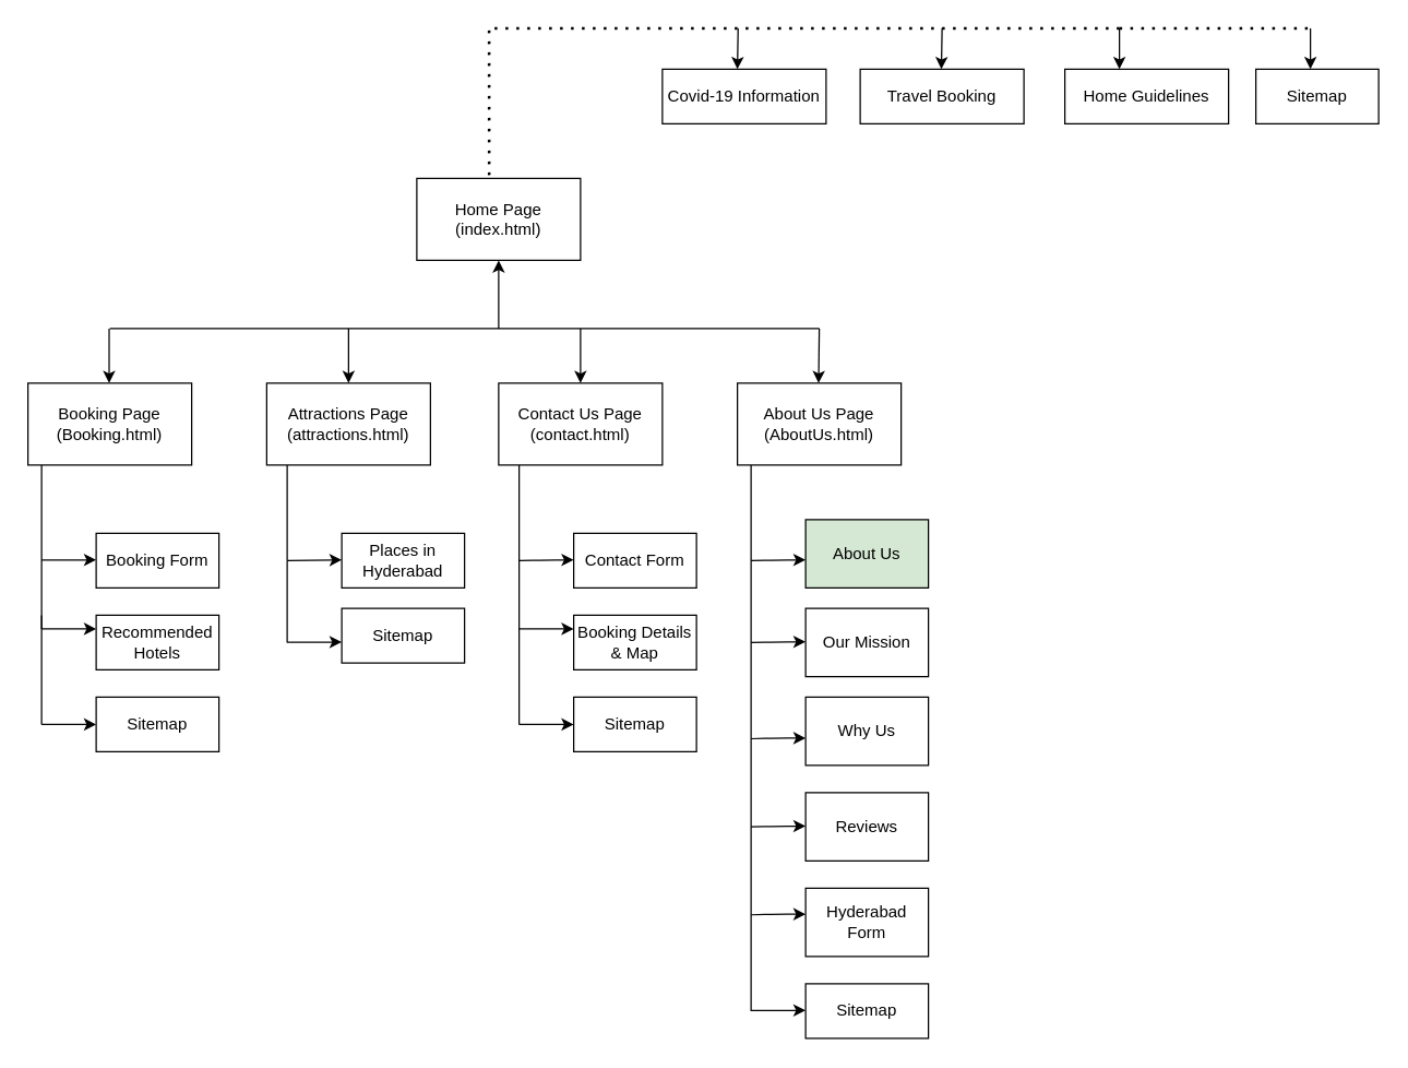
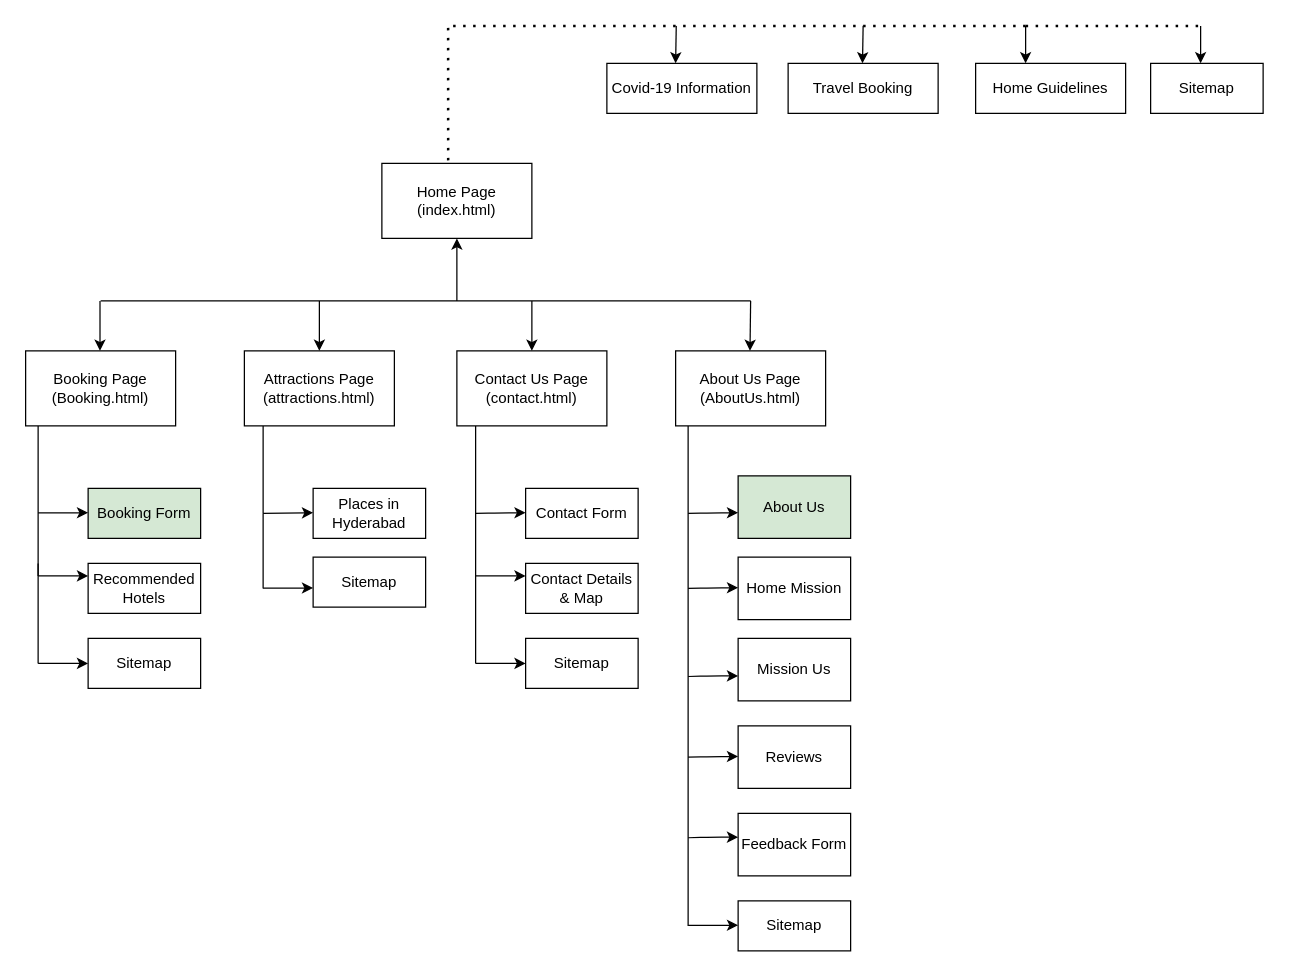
- <mxCell id="21" value="Booking Form" style="rounded=0;whiteSpace=wrap;html=1;" parent="1" vertex="1"><mxGeometry x="70" y="390" width="90" height="40" as="geometry" /></mxCell>
+ <mxCell id="21" value="Booking Form" style="rounded=0;whiteSpace=wrap;html=1;fillColor=#d5e8d4;" parent="1" vertex="1"><mxGeometry x="70" y="390" width="90" height="40" as="geometry" /></mxCell>
- <mxCell id="33" value="Booking Details &amp;amp; Map" style="rounded=0;whiteSpace=wrap;html=1;" parent="1" vertex="1"><mxGeometry x="420" y="450" width="90" height="40" as="geometry" /></mxCell>
+ <mxCell id="33" value="Contact Details &amp;amp; Map" style="rounded=0;whiteSpace=wrap;html=1;" parent="1" vertex="1"><mxGeometry x="420" y="450" width="90" height="40" as="geometry" /></mxCell>
- <mxCell id="38" value="Our Mission" style="rounded=0;whiteSpace=wrap;html=1;" parent="1" vertex="1"><mxGeometry x="590" y="445" width="90" height="50" as="geometry" /></mxCell>
+ <mxCell id="38" value="Home Mission" style="rounded=0;whiteSpace=wrap;html=1;" parent="1" vertex="1"><mxGeometry x="590" y="445" width="90" height="50" as="geometry" /></mxCell>
- <mxCell id="39" value="Why Us" style="rounded=0;whiteSpace=wrap;html=1;" parent="1" vertex="1"><mxGeometry x="590" y="510" width="90" height="50" as="geometry" /></mxCell>
+ <mxCell id="39" value="Mission Us" style="rounded=0;whiteSpace=wrap;html=1;" parent="1" vertex="1"><mxGeometry x="590" y="510" width="90" height="50" as="geometry" /></mxCell>
- <mxCell id="41" value="Hyderabad Form" style="rounded=0;whiteSpace=wrap;html=1;" parent="1" vertex="1"><mxGeometry x="590" y="650" width="90" height="50" as="geometry" /></mxCell>
+ <mxCell id="41" value="Feedback Form" style="rounded=0;whiteSpace=wrap;html=1;" parent="1" vertex="1"><mxGeometry x="590" y="650" width="90" height="50" as="geometry" /></mxCell>
